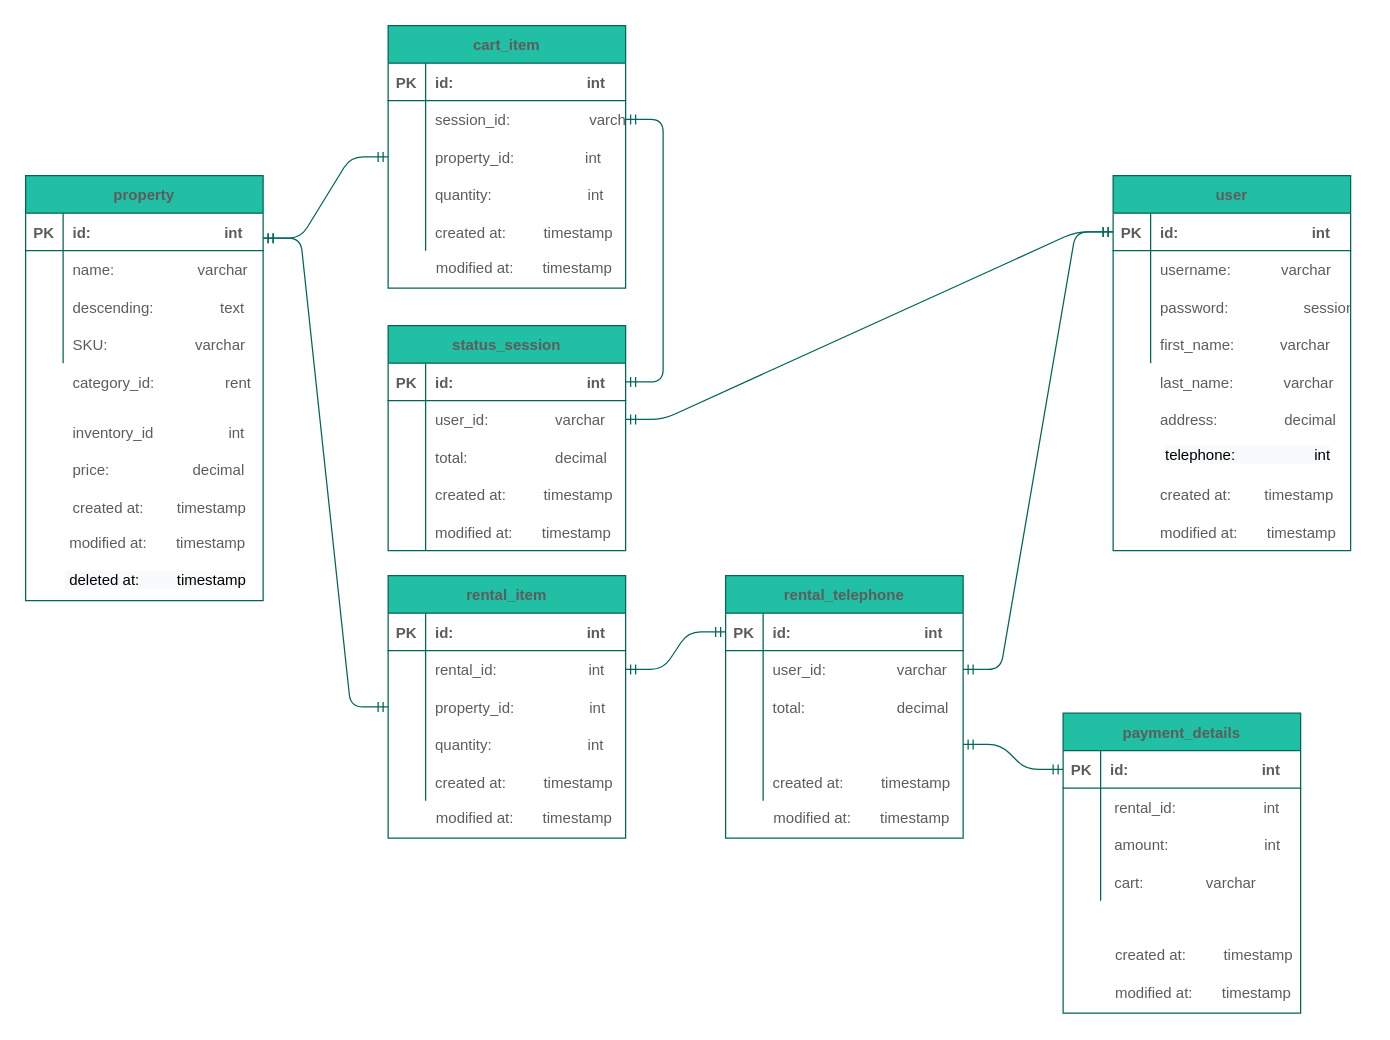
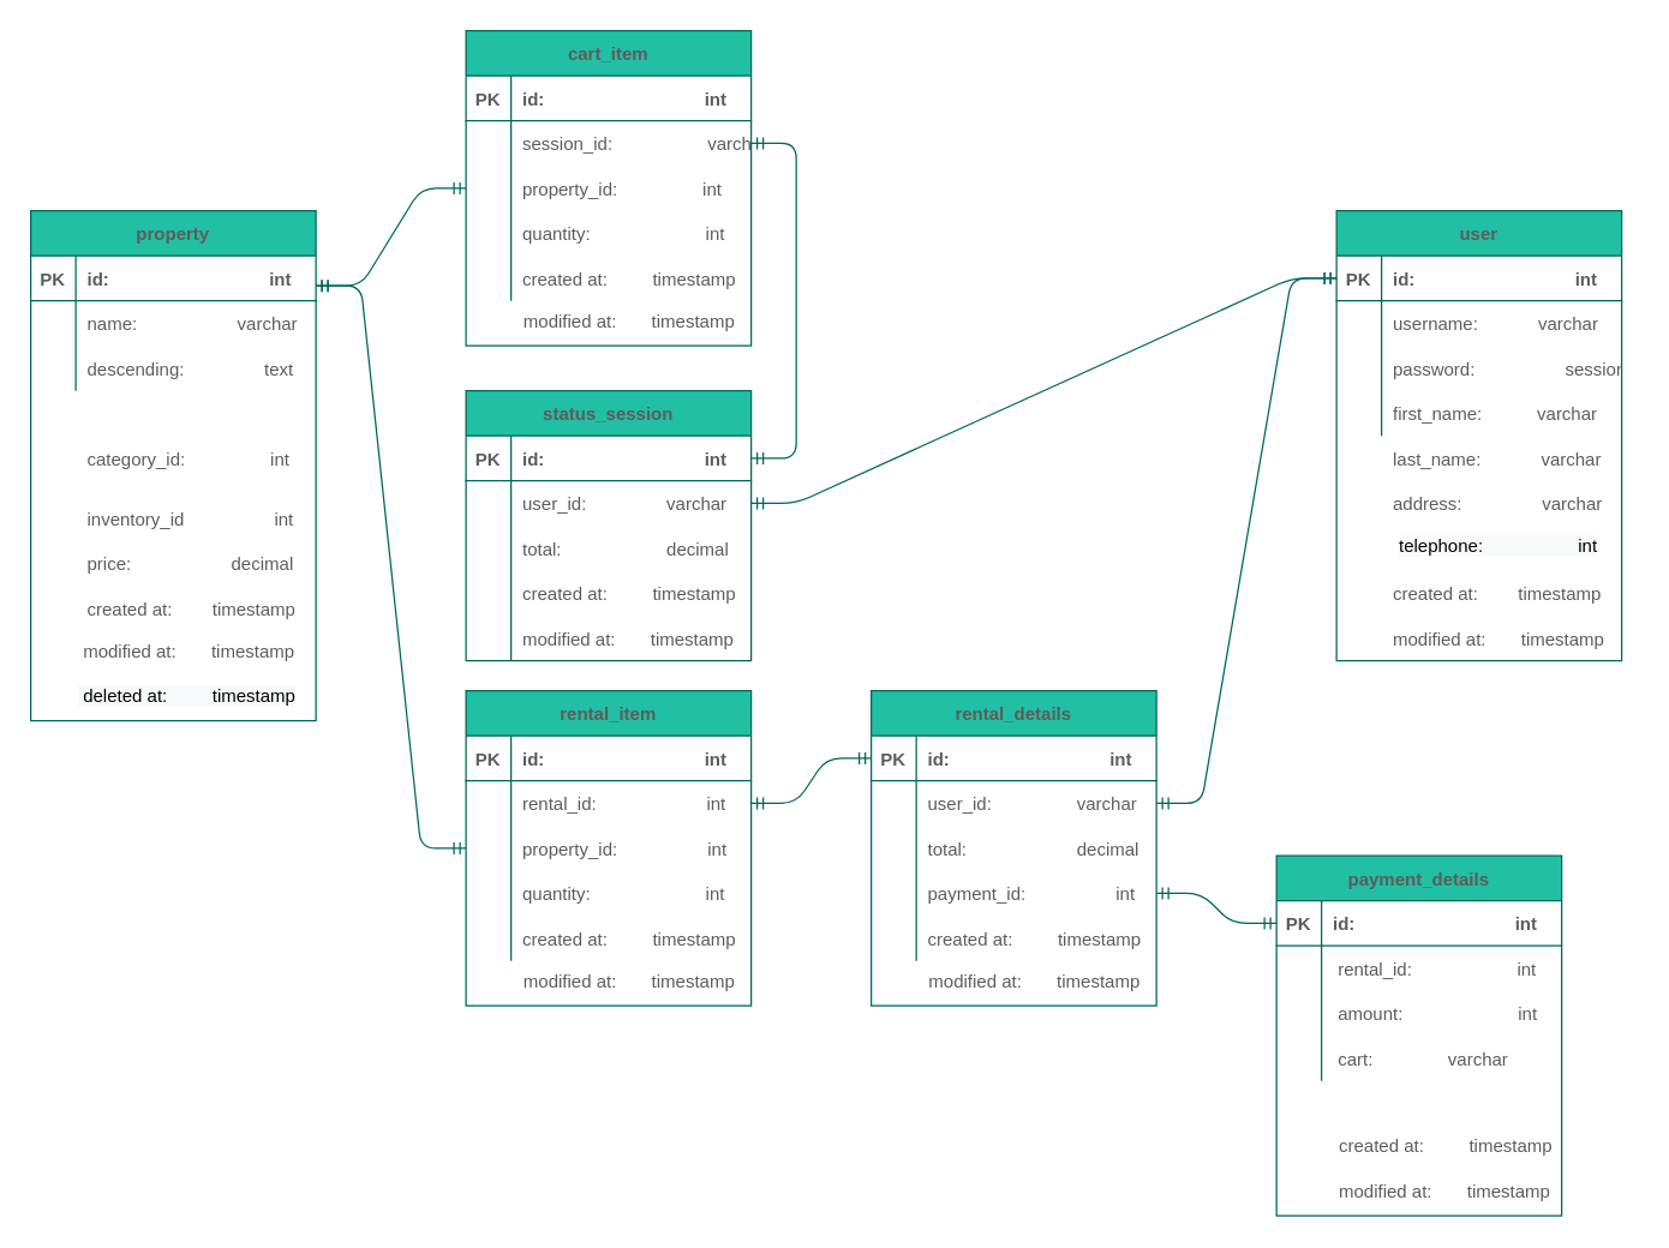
- <mxCell id="30" value="SKU:                     varchar" style="shape=partialRectangle;connectable=0;fillColor=none;top=0;left=0;bottom=0;right=0;align=left;spacingLeft=6;overflow=hidden;strokeColor=#006658;fontColor=#5C5C5C;" parent="28" vertex="1"><mxGeometry x="30" width="160" height="30" as="geometry"><mxRectangle width="160" height="30" as="alternateBounds" /></mxGeometry></mxCell>
- <mxCell id="31" value="category_id:                 rental" style="shape=partialRectangle;connectable=0;fillColor=none;top=0;left=0;bottom=0;right=0;align=left;spacingLeft=6;overflow=hidden;strokeColor=#006658;fontColor=#5C5C5C;" parent="1" vertex="1"><mxGeometry x="50" y="290" width="150" height="30" as="geometry" /></mxCell>
+ <mxCell id="31" value="category_id:                 int" style="shape=partialRectangle;connectable=0;fillColor=none;top=0;left=0;bottom=0;right=0;align=left;spacingLeft=6;overflow=hidden;strokeColor=#006658;fontColor=#5C5C5C;" parent="1" vertex="1"><mxGeometry x="50" y="290" width="150" height="30" as="geometry" /></mxCell>
- <mxCell id="115" value="address:                decimal" style="shape=partialRectangle;connectable=0;fillColor=none;top=0;left=0;bottom=0;right=0;align=left;spacingLeft=6;overflow=hidden;strokeColor=#006658;fontColor=#5C5C5C;" parent="1" vertex="1"><mxGeometry x="920" y="320" width="150" height="30" as="geometry" /></mxCell>
+ <mxCell id="115" value="address:                varchar" style="shape=partialRectangle;connectable=0;fillColor=none;top=0;left=0;bottom=0;right=0;align=left;spacingLeft=6;overflow=hidden;strokeColor=#006658;fontColor=#5C5C5C;" parent="1" vertex="1"><mxGeometry x="920" y="320" width="150" height="30" as="geometry" /></mxCell>
- <mxCell id="70" value="rental_telephone" style="shape=table;startSize=30;container=1;collapsible=1;childLayout=tableLayout;fixedRows=1;rowLines=0;fontStyle=1;align=center;resizeLast=1;fillColor=#21C0A5;strokeColor=#006658;fontColor=#5C5C5C;" parent="1" vertex="1"><mxGeometry x="580" y="460" width="190" height="210" as="geometry" /></mxCell>
+ <mxCell id="70" value="rental_details" style="shape=table;startSize=30;container=1;collapsible=1;childLayout=tableLayout;fixedRows=1;rowLines=0;fontStyle=1;align=center;resizeLast=1;fillColor=#21C0A5;strokeColor=#006658;fontColor=#5C5C5C;" parent="1" vertex="1"><mxGeometry x="580" y="460" width="190" height="210" as="geometry" /></mxCell>
+ <mxCell id="82" value="payment_id:                  int" style="shape=partialRectangle;connectable=0;fillColor=none;top=0;left=0;bottom=0;right=0;align=left;spacingLeft=6;overflow=hidden;strokeColor=#006658;fontColor=#5C5C5C;" parent="80" vertex="1"><mxGeometry x="30" width="160" height="30" as="geometry"><mxRectangle width="160" height="30" as="alternateBounds" /></mxGeometry></mxCell>
